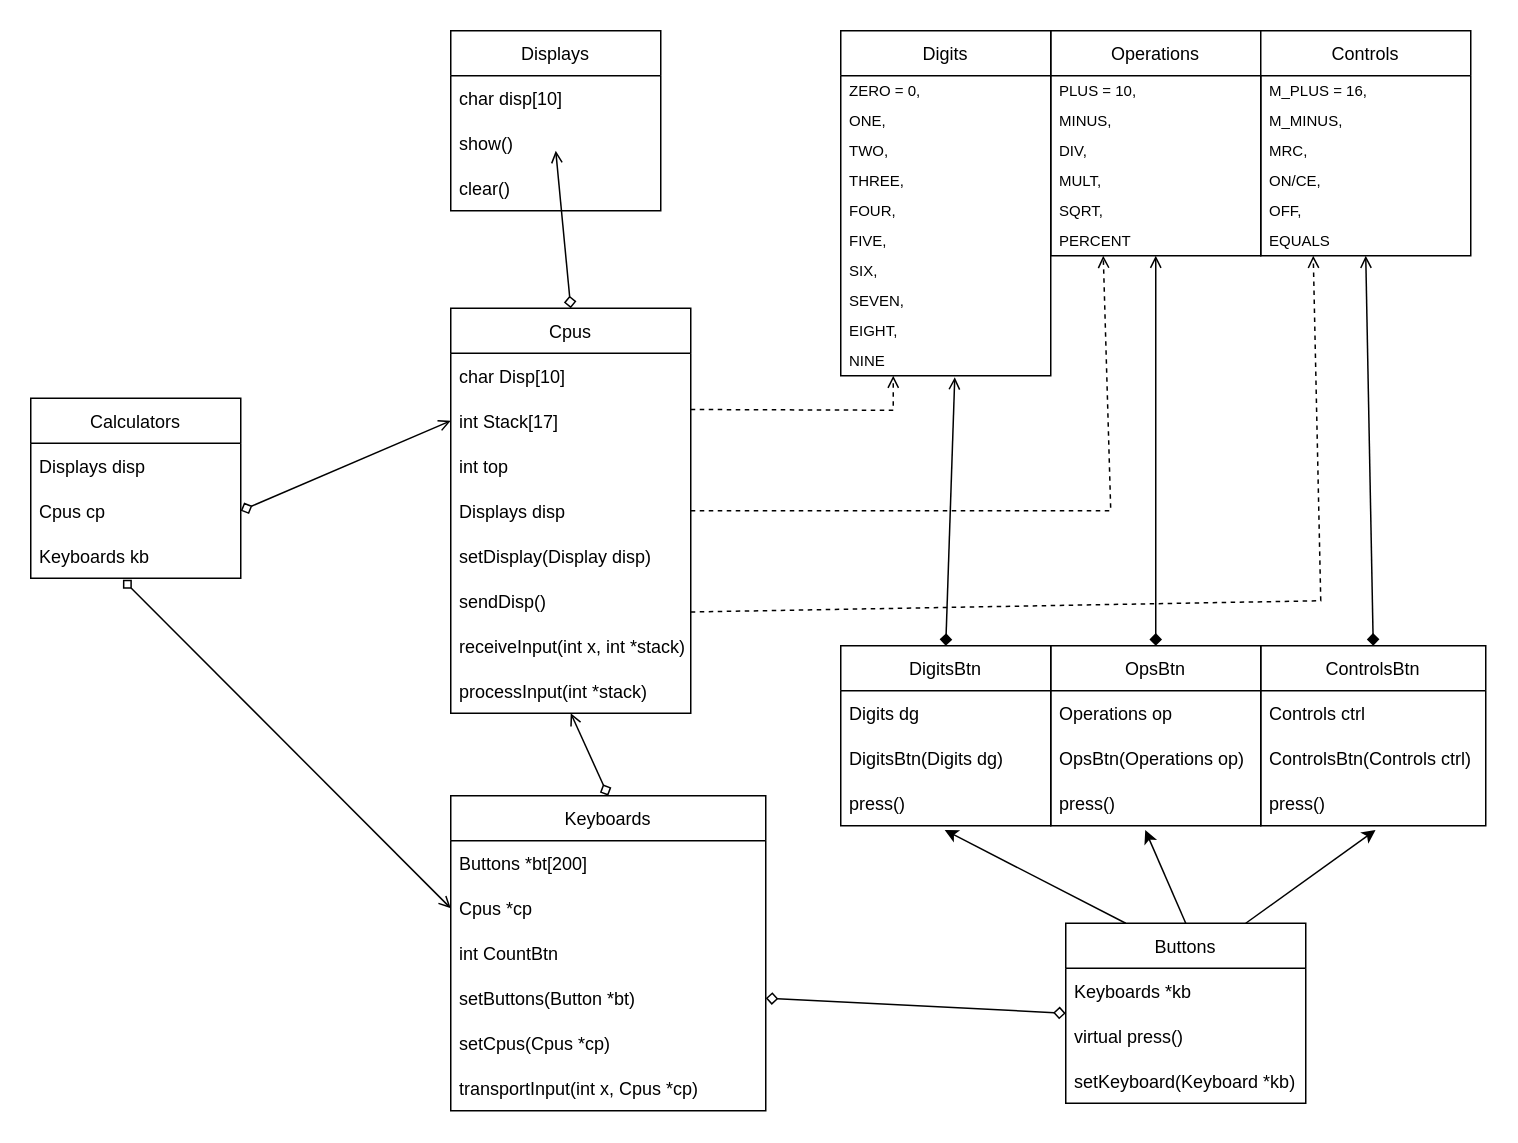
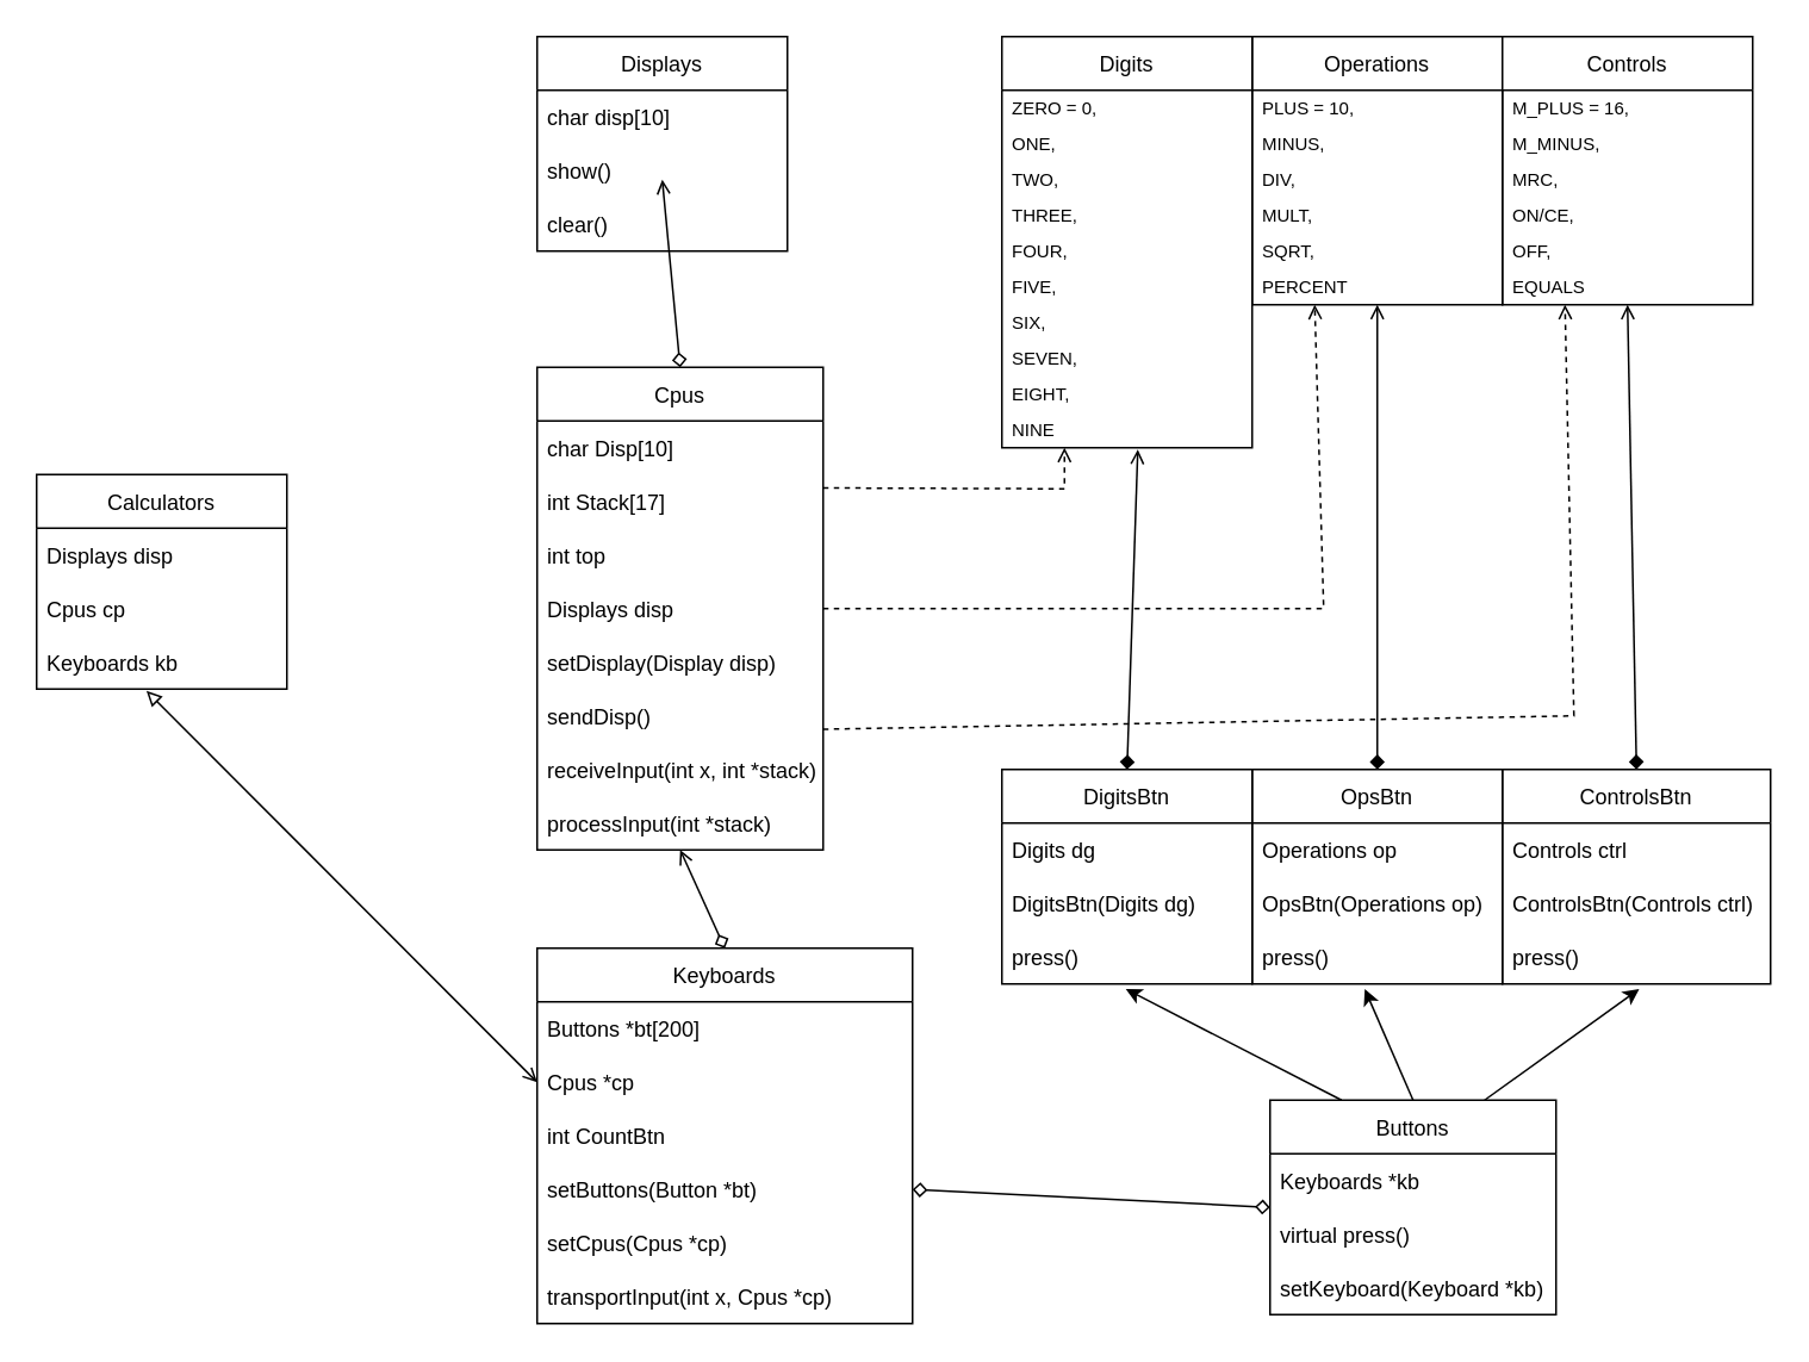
- <mxCell id="58" value="" style="endArrow=diamond;html=1;rounded=0;endFill=0;startArrow=open;startFill=0;entryX=1;entryY=0.5;entryDx=0;entryDy=0;exitX=0;exitY=0.5;exitDx=0;exitDy=0;" parent="1" source="23" target="19" edge="1"><mxGeometry width="50" height="50" relative="1" as="geometry"><mxPoint x="308.32" y="8.67" as="sourcePoint" /><mxPoint x="100" y="275" as="targetPoint" /></mxGeometry></mxCell>
- <mxCell id="59" value="" style="endArrow=diamond;html=1;rounded=0;endFill=0;startArrow=open;startFill=0;exitX=0;exitY=0.5;exitDx=0;exitDy=0;entryX=0.439;entryY=1.035;entryDx=0;entryDy=0;entryPerimeter=0;" parent="1" source="4" target="20" edge="1"><mxGeometry width="50" height="50" relative="1" as="geometry"><mxPoint x="300" y="333.67" as="sourcePoint" /><mxPoint x="80" y="440" as="targetPoint" /></mxGeometry></mxCell>
+ <mxCell id="59" value="" style="endArrow=block;html=1;rounded=0;endFill=0;startArrow=open;startFill=0;exitX=0;exitY=0.5;exitDx=0;exitDy=0;entryX=0.439;entryY=1.035;entryDx=0;entryDy=0;entryPerimeter=0;" parent="1" source="4" target="20" edge="1"><mxGeometry width="50" height="50" relative="1" as="geometry"><mxPoint x="300" y="333.67" as="sourcePoint" /><mxPoint x="80" y="440" as="targetPoint" /></mxGeometry></mxCell>
